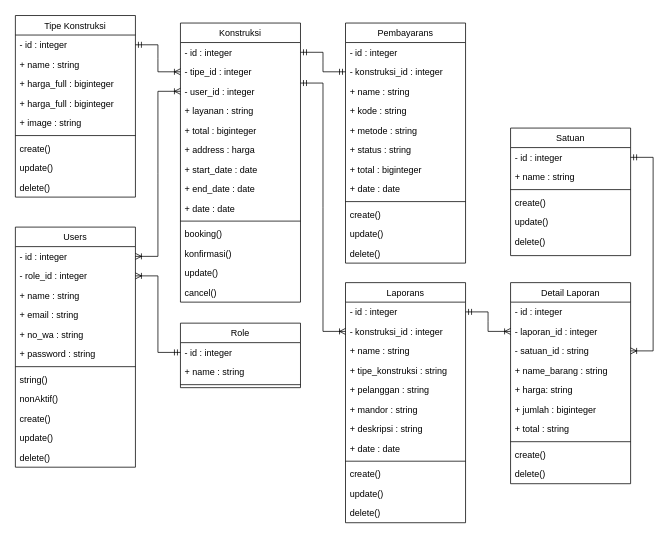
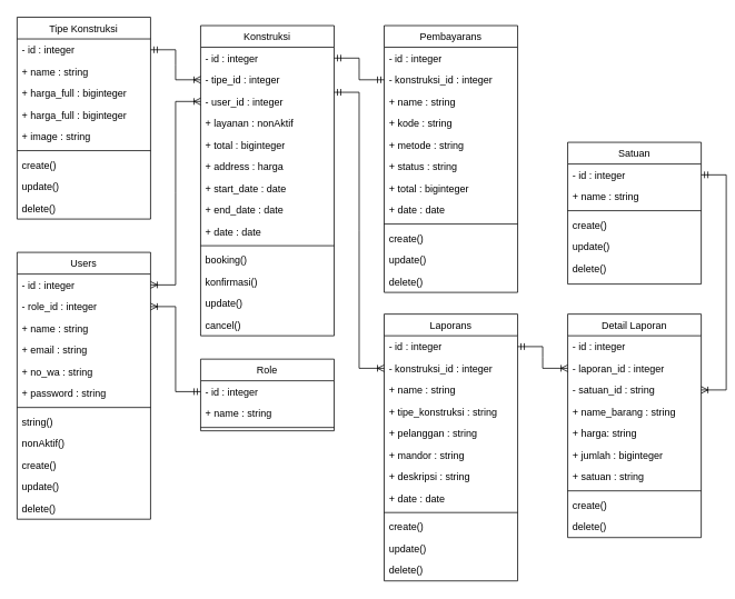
- <mxCell id="16" value="+ layanan : string" style="text;align=left;verticalAlign=top;spacingLeft=4;spacingRight=4;overflow=hidden;rotatable=0;points=[[0,0.5],[1,0.5]];portConstraint=eastwest;rounded=0;shadow=0;html=0;" vertex="1" parent="12"><mxGeometry y="104" width="160" height="26" as="geometry" /></mxCell>
+ <mxCell id="16" value="+ layanan : nonAktif" style="text;align=left;verticalAlign=top;spacingLeft=4;spacingRight=4;overflow=hidden;rotatable=0;points=[[0,0.5],[1,0.5]];portConstraint=eastwest;rounded=0;shadow=0;html=0;" vertex="1" parent="12"><mxGeometry y="104" width="160" height="26" as="geometry" /></mxCell>
- <mxCell id="77" value="+ total : string" style="text;align=left;verticalAlign=top;spacingLeft=4;spacingRight=4;overflow=hidden;rotatable=0;points=[[0,0.5],[1,0.5]];portConstraint=eastwest;rounded=0;shadow=0;html=0;" vertex="1" parent="70"><mxGeometry y="182" width="160" height="26" as="geometry" /></mxCell>
+ <mxCell id="77" value="+ satuan : string" style="text;align=left;verticalAlign=top;spacingLeft=4;spacingRight=4;overflow=hidden;rotatable=0;points=[[0,0.5],[1,0.5]];portConstraint=eastwest;rounded=0;shadow=0;html=0;" vertex="1" parent="70"><mxGeometry y="182" width="160" height="26" as="geometry" /></mxCell>
